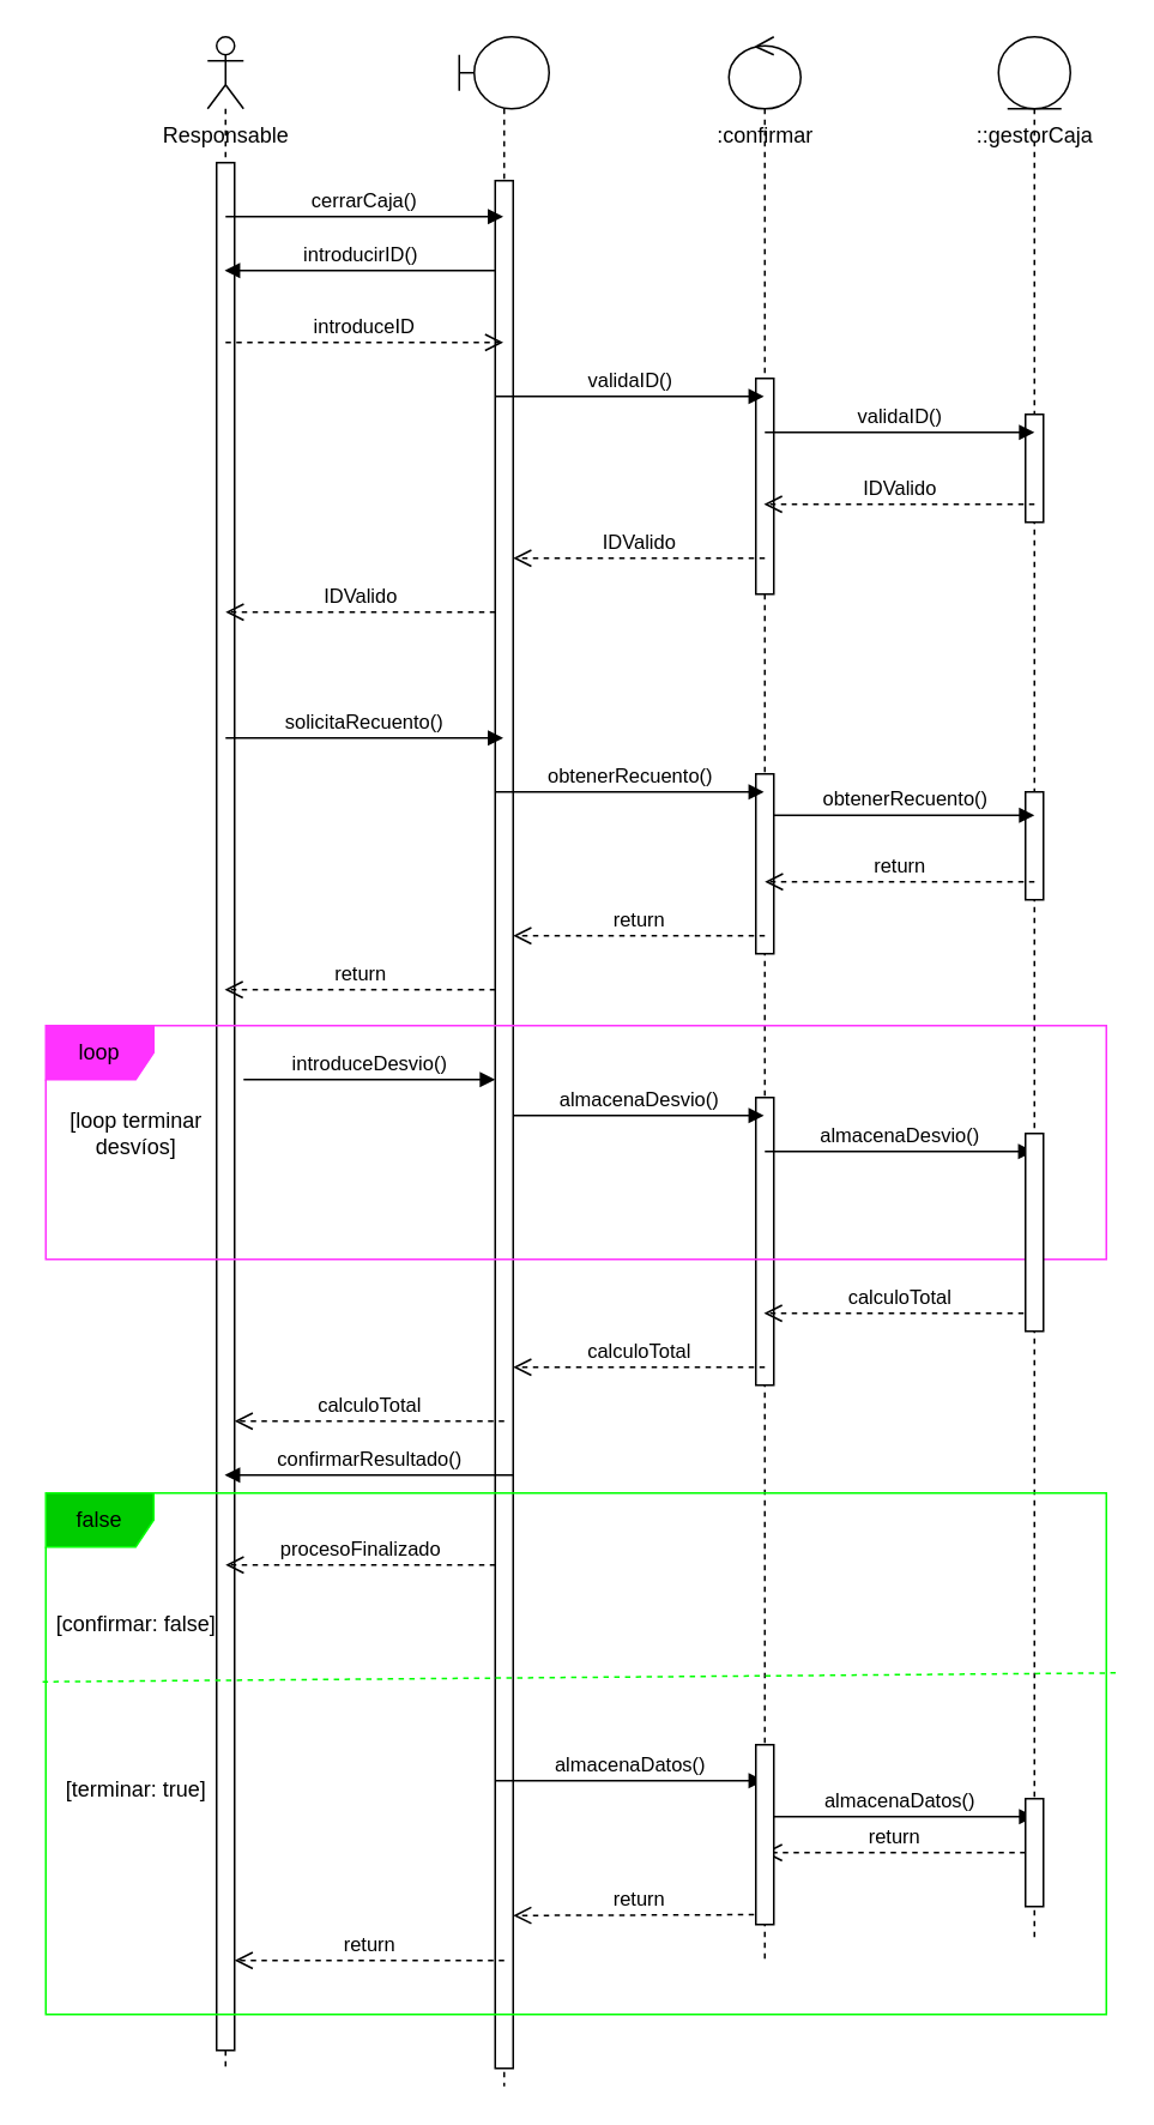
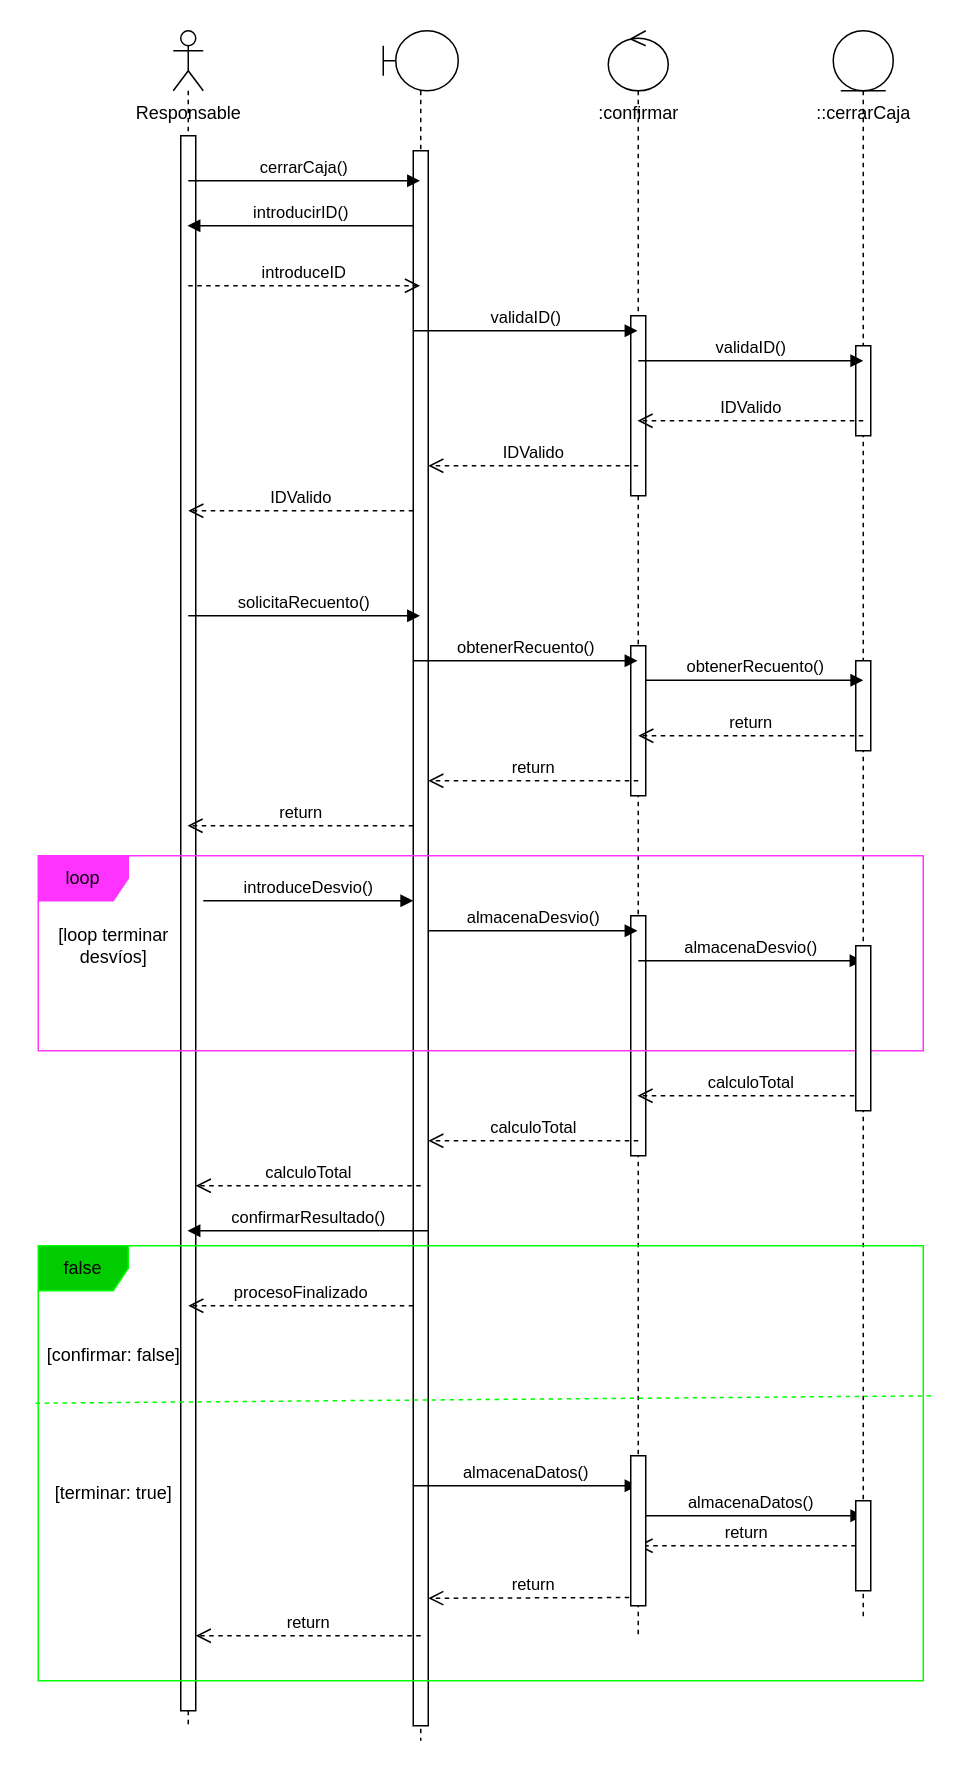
- <mxCell id="15" value="::gestorCaja" style="text;html=1;align=center;verticalAlign=middle;resizable=0;points=[];autosize=1;strokeColor=none;fillColor=none;" vertex="1" parent="1"><mxGeometry x="530" y="60" width="90" height="30" as="geometry" /></mxCell>
+ <mxCell id="15" value="::cerrarCaja" style="text;html=1;align=center;verticalAlign=middle;resizable=0;points=[];autosize=1;strokeColor=none;fillColor=none;" vertex="1" parent="1"><mxGeometry x="530" y="60" width="90" height="30" as="geometry" /></mxCell>
